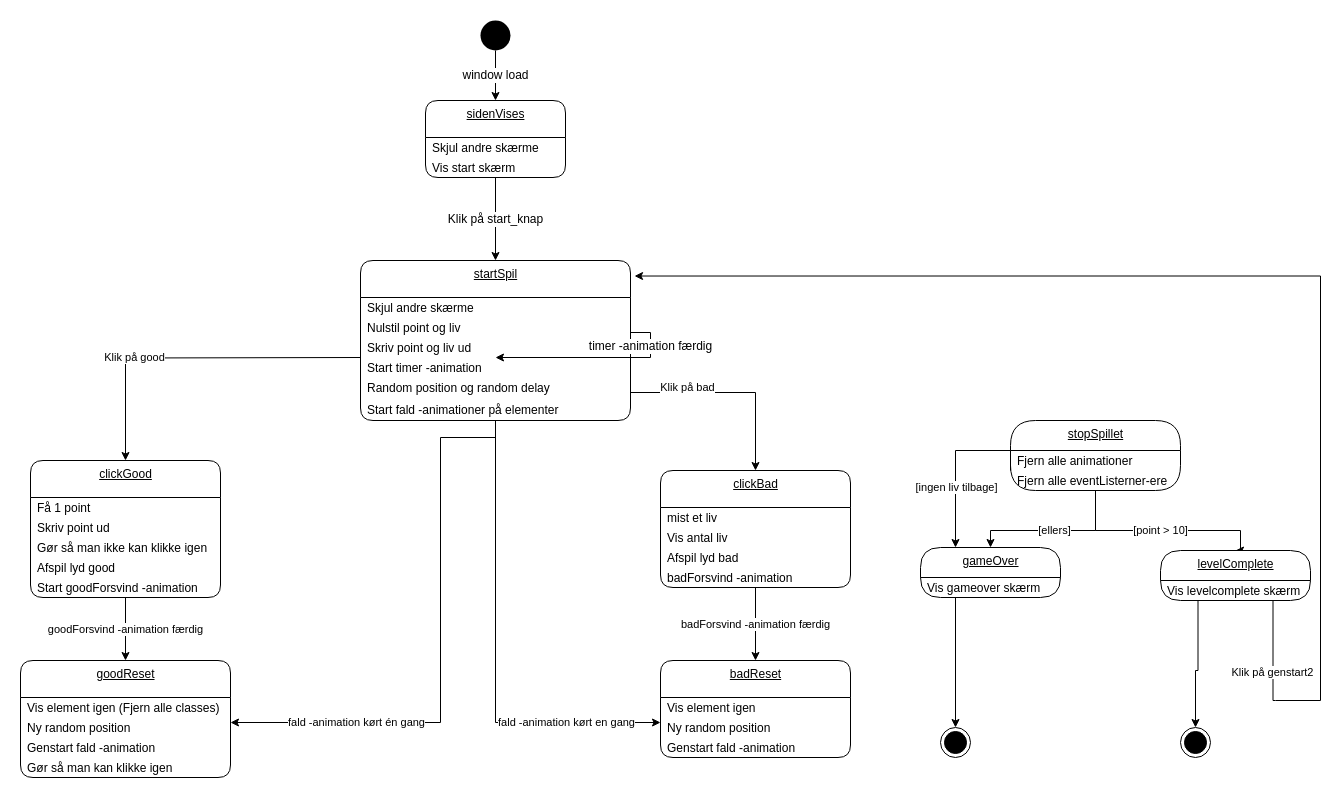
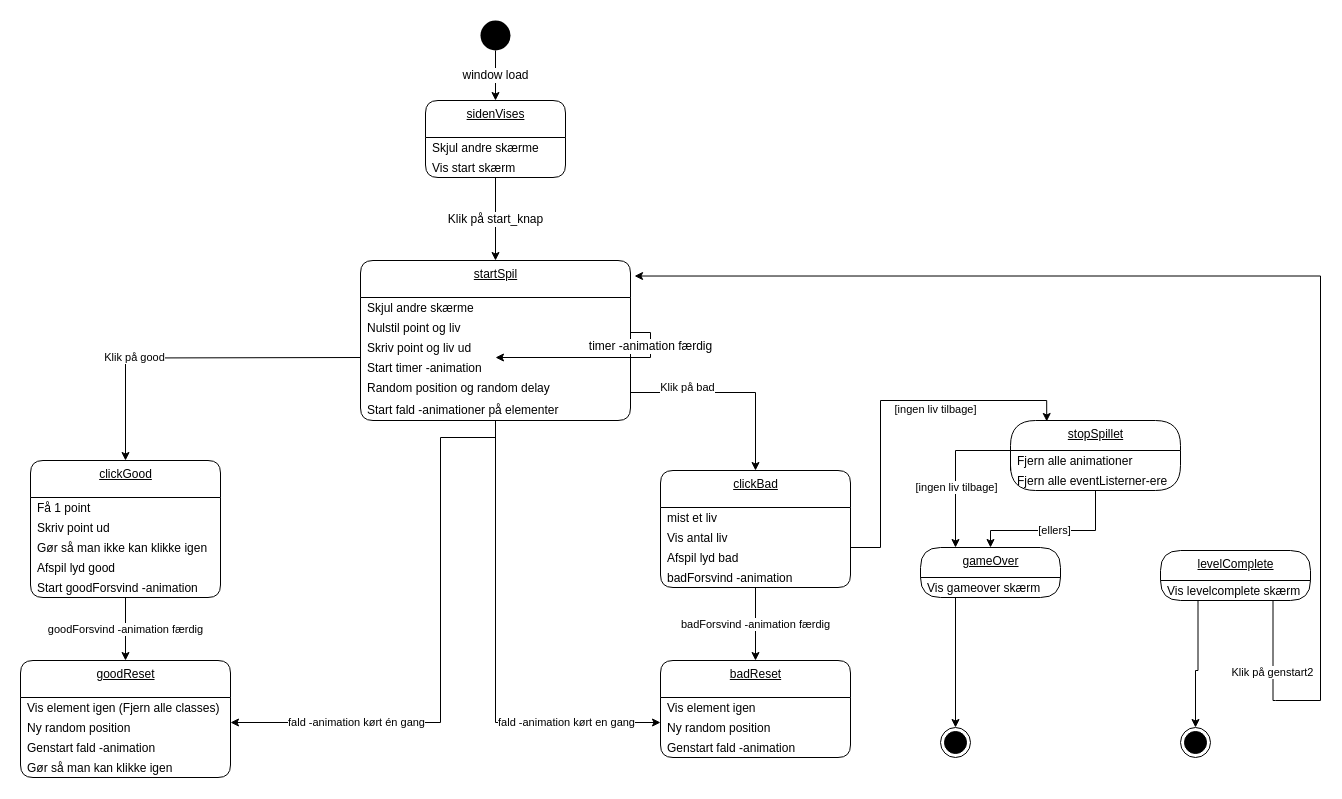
+ <mxCell id="58" style="edgeStyle=orthogonalEdgeStyle;rounded=0;orthogonalLoop=1;jettySize=auto;html=1;exitX=1;exitY=0.5;exitDx=0;exitDy=0;entryX=0.213;entryY=0.014;entryDx=0;entryDy=0;entryPerimeter=0;" parent="1" source="30" target="42" edge="1"><mxGeometry relative="1" as="geometry"><Array as="points"><mxPoint x="880" y="547" /><mxPoint x="880" y="400" /><mxPoint x="1046" y="400" /></Array></mxGeometry></mxCell>
+ <mxCell id="59" value="[ingen liv tilbage]" style="edgeLabel;html=1;align=center;verticalAlign=middle;resizable=0;points=[];" parent="58" vertex="1" connectable="0"><mxGeometry x="-0.001" y="1" relative="1" as="geometry"><mxPoint x="55" y="-2" as="offset" /></mxGeometry></mxCell>
- <mxCell id="45" value="[point &amp;gt; 10]" style="edgeStyle=orthogonalEdgeStyle;rounded=0;orthogonalLoop=1;jettySize=auto;html=1;exitX=0.5;exitY=1;exitDx=0;exitDy=0;entryX=0.5;entryY=0;entryDx=0;entryDy=0;" parent="1" source="44" target="46" edge="1"><mxGeometry relative="1" as="geometry"><mxPoint x="1080" y="540" as="targetPoint" /><Array as="points"><mxPoint x="1095" y="530" /><mxPoint x="1240" y="530" /></Array></mxGeometry></mxCell>
